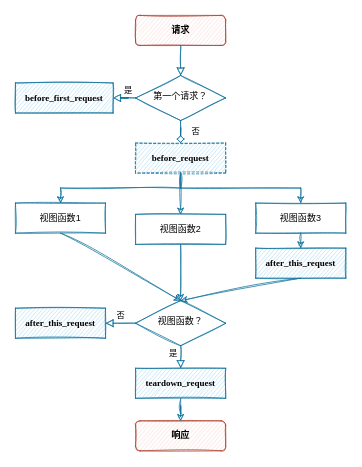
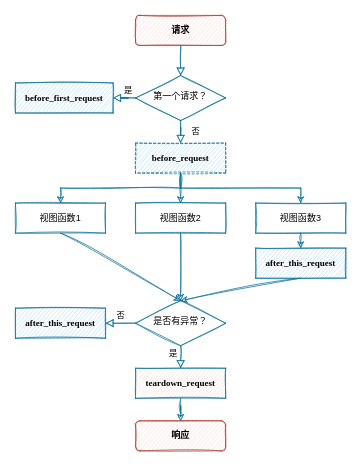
- <mxCell id="4" value="否" style="rounded=0;html=1;jettySize=auto;orthogonalLoop=1;fontSize=11;endArrow=diamond;endFill=0;endSize=8;strokeWidth=1;shadow=0;labelBackgroundColor=none;edgeStyle=orthogonalEdgeStyle;sketch=1;entryX=0.5;entryY=0;entryDx=0;entryDy=0;fillColor=#b1ddf0;strokeColor=#10739e;" parent="1" source="6" target="12" edge="1"><mxGeometry y="-20" relative="1" as="geometry"><mxPoint as="offset" /><mxPoint x="250" y="300" as="targetPoint" /><Array as="points" /></mxGeometry></mxCell>
+ <mxCell id="4" value="否" style="rounded=0;html=1;jettySize=auto;orthogonalLoop=1;fontSize=11;endArrow=block;endFill=0;endSize=8;strokeWidth=1;shadow=0;labelBackgroundColor=none;edgeStyle=orthogonalEdgeStyle;sketch=1;entryX=0.5;entryY=0;entryDx=0;entryDy=0;fillColor=#b1ddf0;strokeColor=#10739e;" parent="1" source="6" target="12" edge="1"><mxGeometry y="-20" relative="1" as="geometry"><mxPoint as="offset" /><mxPoint x="250" y="300" as="targetPoint" /><Array as="points" /></mxGeometry></mxCell>
- <mxCell id="14" value="视图函数2" style="rounded=0;whiteSpace=wrap;html=1;fontSize=12;glass=0;strokeWidth=1;shadow=0;sketch=1;fillColor=none;strokeColor=#10739e;" parent="1" vertex="1"><mxGeometry x="180" y="285" width="120" height="40" as="geometry" /></mxCell>
+ <mxCell id="14" value="视图函数2" style="rounded=0;whiteSpace=wrap;html=1;fontSize=12;glass=0;strokeWidth=1;shadow=0;sketch=1;fillColor=none;strokeColor=#10739e;" parent="1" vertex="1"><mxGeometry x="180" y="270" width="120" height="40" as="geometry" /></mxCell>
- <mxCell id="9" value="视图函数？" style="rhombus;whiteSpace=wrap;html=1;shadow=0;fontFamily=Helvetica;fontSize=12;align=center;strokeWidth=1;spacing=6;spacingTop=-4;sketch=1;fillColor=none;strokeColor=#10739e;" parent="1" vertex="1"><mxGeometry x="180" y="400" width="120" height="60" as="geometry" /></mxCell>
+ <mxCell id="9" value="是否有异常？" style="rhombus;whiteSpace=wrap;html=1;shadow=0;fontFamily=Helvetica;fontSize=12;align=center;strokeWidth=1;spacing=6;spacingTop=-4;sketch=1;fillColor=none;strokeColor=#10739e;" parent="1" vertex="1"><mxGeometry x="180" y="400" width="120" height="60" as="geometry" /></mxCell>
- <mxCell id="26" value="teardown_request" style="rounded=0;whiteSpace=wrap;html=1;fontSize=12;glass=0;strokeWidth=1;shadow=0;sketch=1;fontFamily=Comic Sans MS;fontStyle=1;fillColor=#b1ddf0;strokeColor=#10739e;" parent="1" vertex="1"><mxGeometry x="180" y="490" width="120" height="40" as="geometry" /></mxCell>
+ <mxCell id="26" value="teardown_request" style="rounded=0;whiteSpace=wrap;html=1;fontSize=12;glass=0;strokeWidth=1;shadow=0;sketch=1;fontFamily=Comic Sans MS;fontStyle=1;fillColor=#fad9d5;strokeColor=#10739e;" parent="1" vertex="1"><mxGeometry x="180" y="490" width="120" height="40" as="geometry" /></mxCell>
